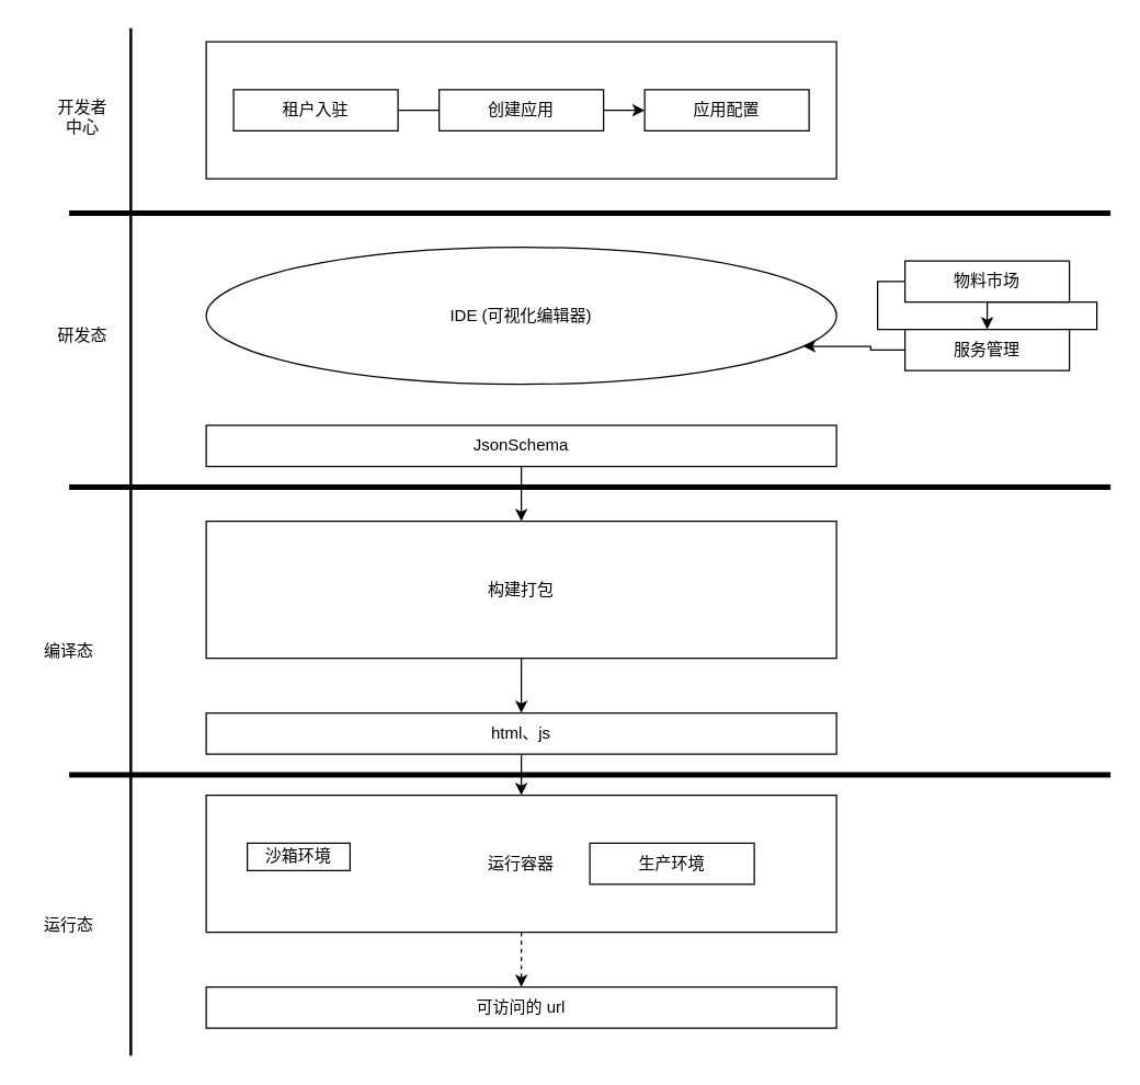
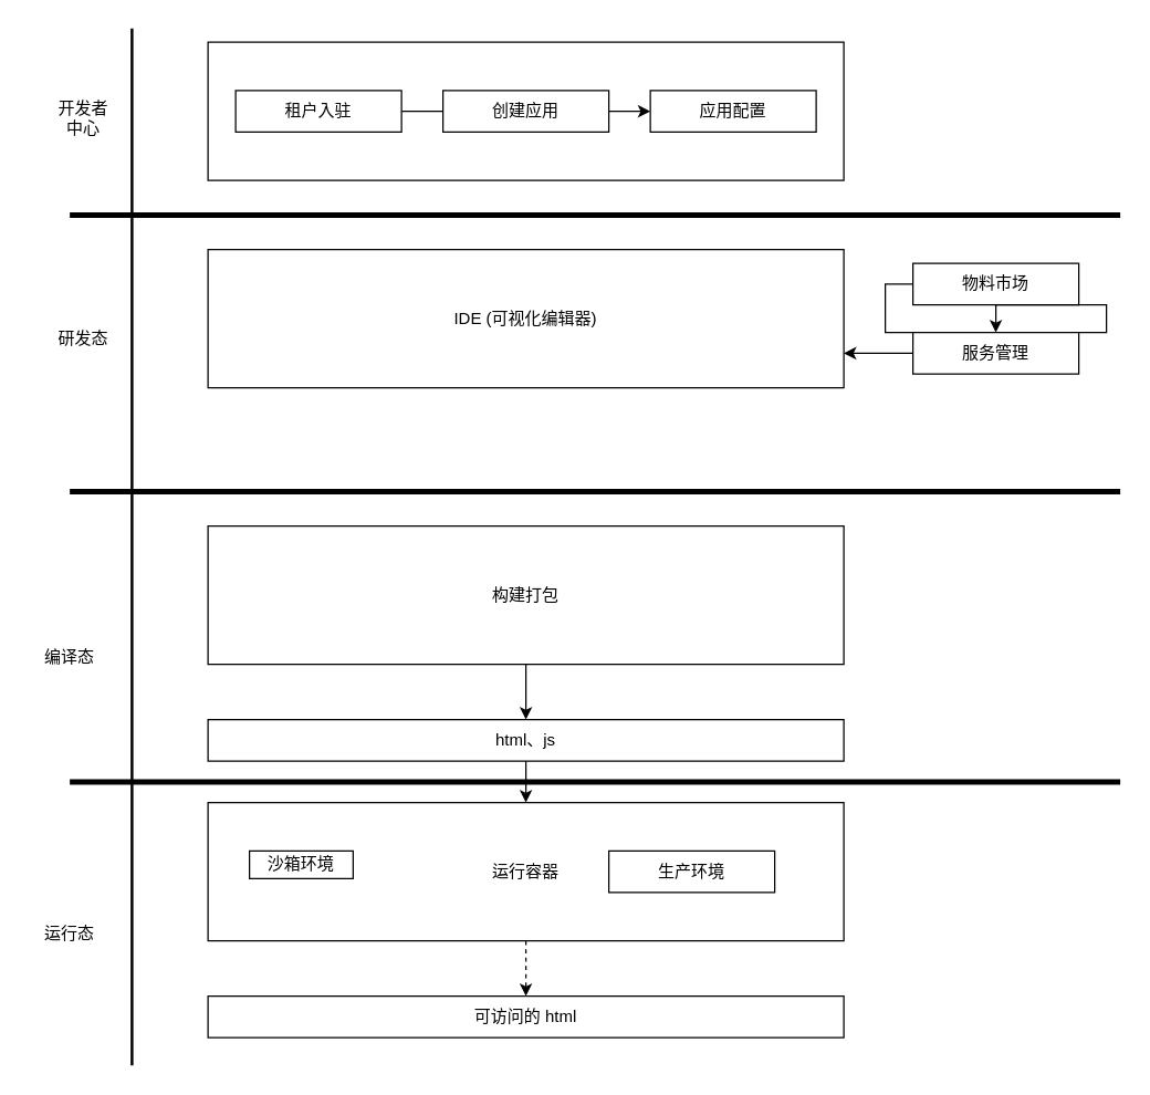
- <mxCell id="12" value="IDE (可视化编辑器)" style="ellipse;whiteSpace=wrap;html=1;" vertex="1" parent="1"><mxGeometry x="150" y="180" width="460" height="100" as="geometry" /></mxCell>
+ <mxCell id="12" value="IDE (可视化编辑器)" style="rounded=0;whiteSpace=wrap;html=1;" vertex="1" parent="1"><mxGeometry x="150" y="180" width="460" height="100" as="geometry" /></mxCell>
- <mxCell id="14" value="JsonSchema" style="rounded=0;whiteSpace=wrap;html=1;" vertex="1" parent="1"><mxGeometry x="150" y="310" width="460" height="30" as="geometry" /></mxCell>
- <mxCell id="13" style="edgeStyle=orthogonalEdgeStyle;rounded=0;orthogonalLoop=1;jettySize=auto;html=1;exitX=0.5;exitY=1;exitDx=0;exitDy=0;entryX=0.5;entryY=0;entryDx=0;entryDy=0;" edge="1" parent="1" source="14" target="16"><mxGeometry relative="1" as="geometry" /></mxCell>
- <mxCell id="31" value="生产环境" style="rounded=0;whiteSpace=wrap;html=1;" vertex="1" parent="1"><mxGeometry x="430" y="615" width="120" height="30" as="geometry" /></mxCell>
+ <mxCell id="31" value="生产环境" style="rounded=0;whiteSpace=wrap;html=1;" vertex="1" parent="1"><mxGeometry x="440" y="615" width="120" height="30" as="geometry" /></mxCell>
- <mxCell id="21" value="可访问的 url" style="rounded=0;whiteSpace=wrap;html=1;" vertex="1" parent="1"><mxGeometry x="150" y="720" width="460" height="30" as="geometry" /></mxCell>
+ <mxCell id="21" value="可访问的 html" style="rounded=0;whiteSpace=wrap;html=1;" vertex="1" parent="1"><mxGeometry x="150" y="720" width="460" height="30" as="geometry" /></mxCell>
